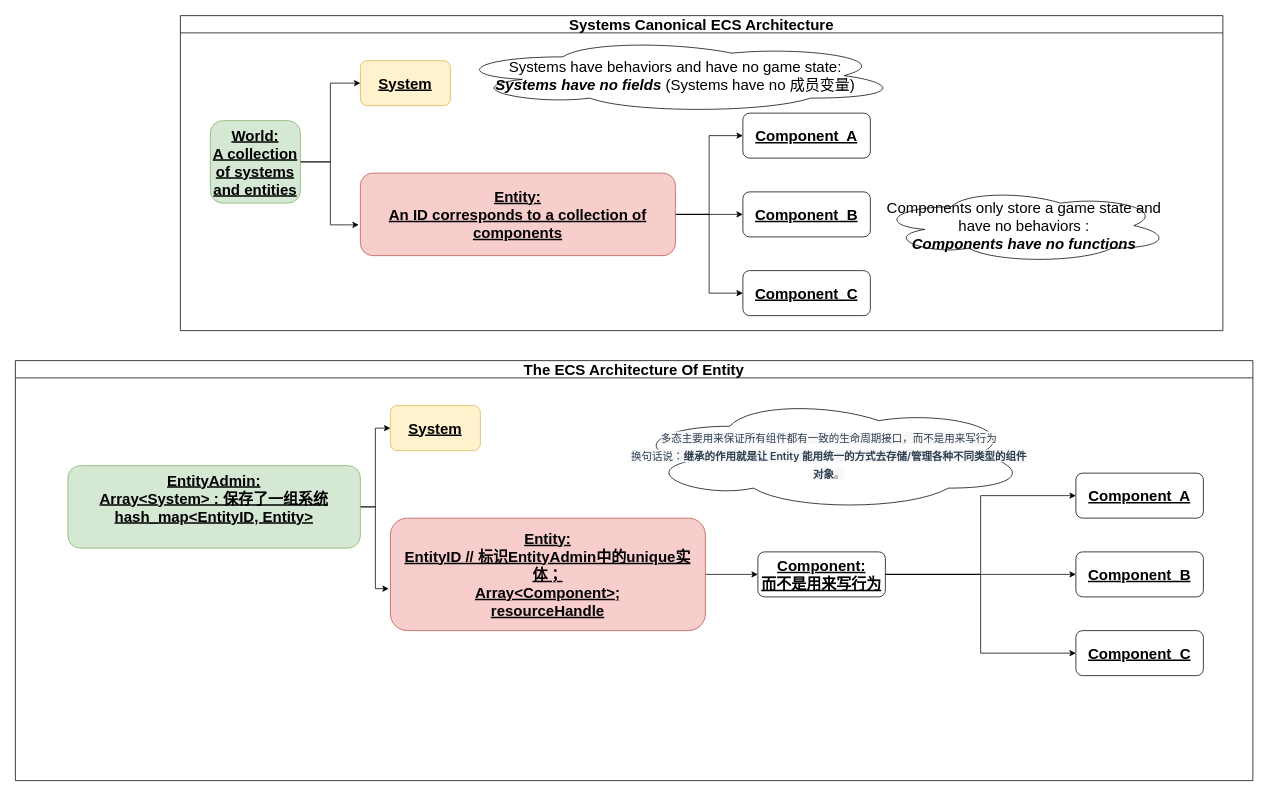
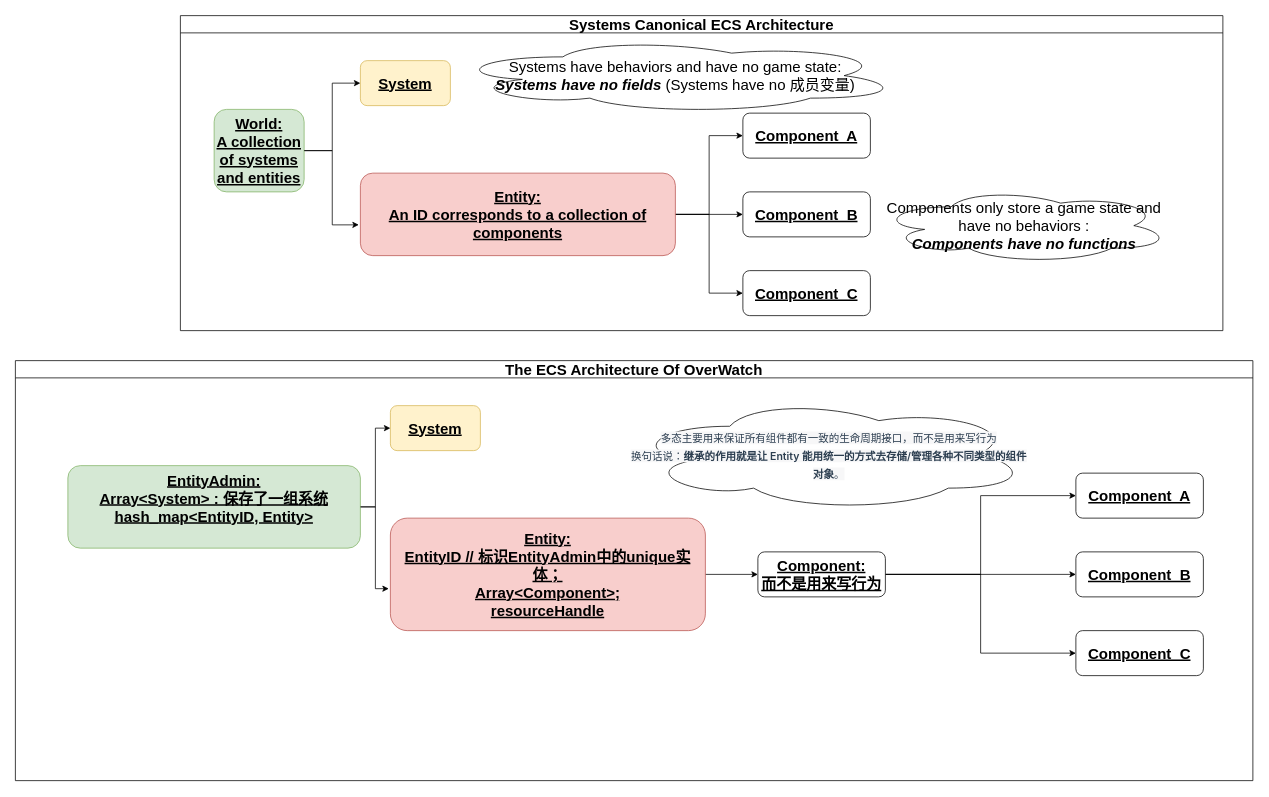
- <mxCell id="4" value="World:&lt;div&gt;A collection of systems and entities&lt;/div&gt;" style="rounded=1;whiteSpace=wrap;html=1;fontStyle=5;fontSize=20;fillColor=#d5e8d4;strokeColor=#82b366;" vertex="1" parent="2"><mxGeometry x="40" y="140" width="120" height="110" as="geometry" /></mxCell>
+ <mxCell id="4" value="World:&lt;div&gt;A collection of systems and entities&lt;/div&gt;" style="rounded=1;whiteSpace=wrap;html=1;fontStyle=5;fontSize=20;fillColor=#d5e8d4;strokeColor=#82b366;" vertex="1" parent="2"><mxGeometry x="45" y="125" width="120" height="110" as="geometry" /></mxCell>
- <mxCell id="16" value="The ECS Architecture Of Entity" style="swimlane;whiteSpace=wrap;html=1;fontSize=20;" vertex="1" parent="1"><mxGeometry x="20" y="480" width="1650" height="560" as="geometry" /></mxCell>
+ <mxCell id="16" value="The ECS Architecture Of OverWatch" style="swimlane;whiteSpace=wrap;html=1;fontSize=20;" vertex="1" parent="1"><mxGeometry x="20" y="480" width="1650" height="560" as="geometry" /></mxCell>
